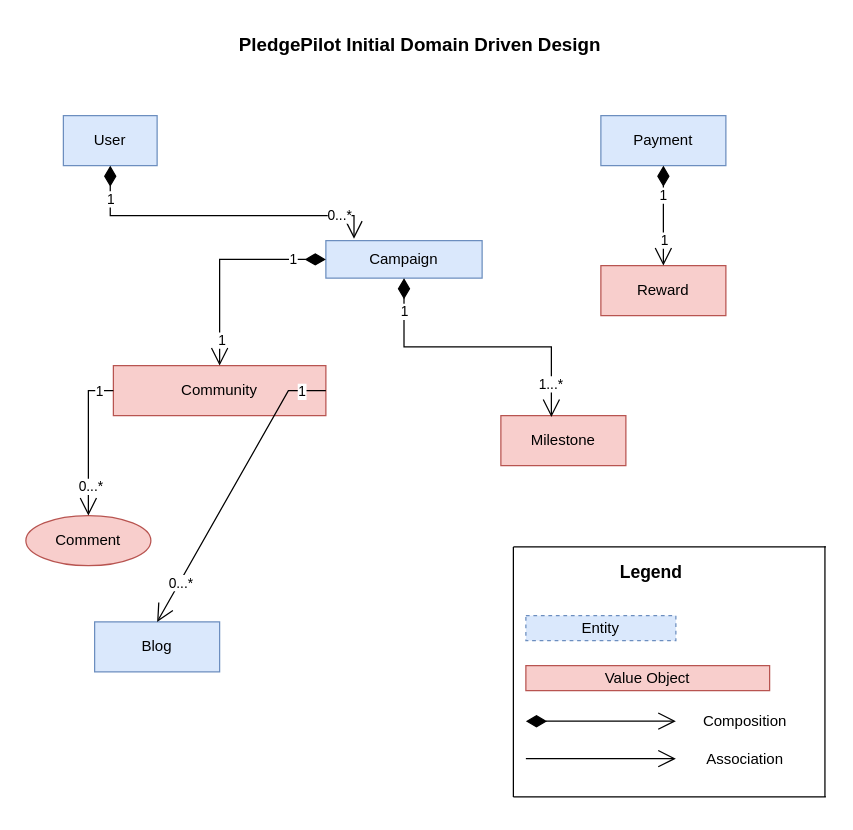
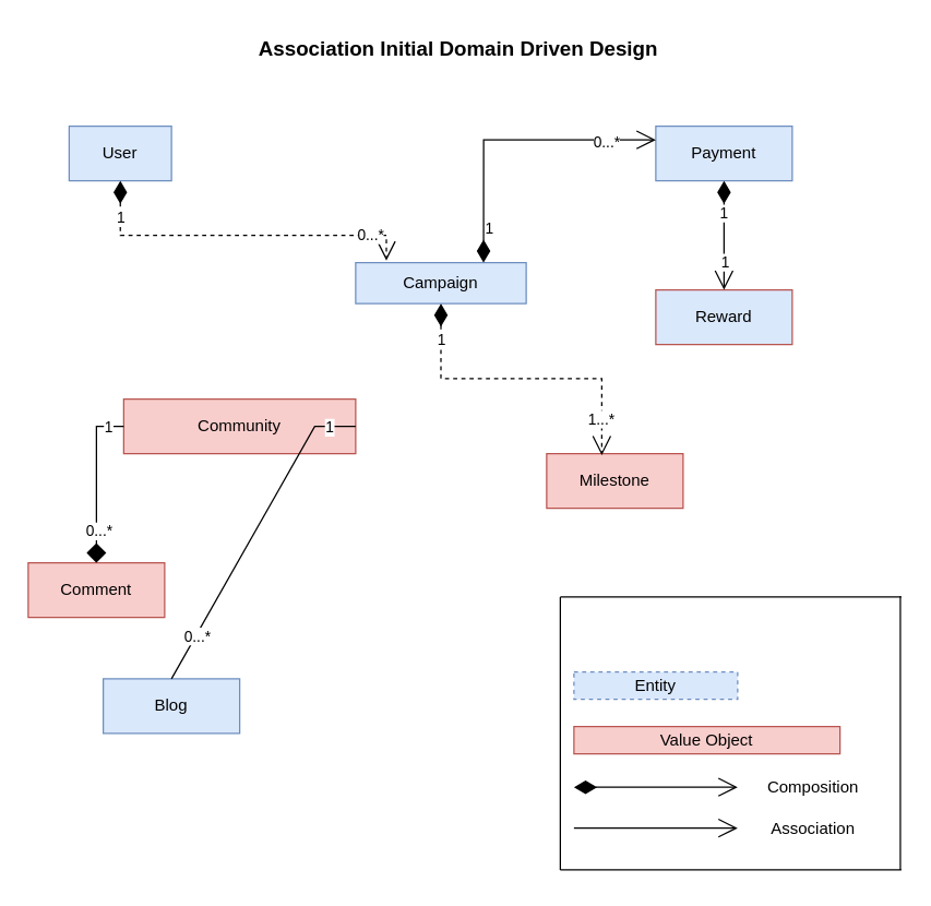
- <mxCell id="42" value="&lt;b&gt;&lt;font style=&quot;font-size: 15px;&quot;&gt;PledgePilot Initial Domain Driven Design&lt;/font&gt;&lt;/b&gt;" style="text;html=1;align=center;verticalAlign=middle;resizable=0;points=[];autosize=1;strokeColor=none;fillColor=none;" vertex="1" parent="1"><mxGeometry x="180" y="20" width="310" height="30" as="geometry" /></mxCell>
+ <mxCell id="42" value="&lt;b&gt;&lt;font style=&quot;font-size: 15px;&quot;&gt;Association Initial Domain Driven Design&lt;/font&gt;&lt;/b&gt;" style="text;html=1;align=center;verticalAlign=middle;resizable=0;points=[];autosize=1;strokeColor=none;fillColor=none;" vertex="1" parent="1"><mxGeometry x="180" y="20" width="310" height="30" as="geometry" /></mxCell>
+ <mxCell id="13" value="" style="endArrow=open;html=1;endSize=12;startArrow=diamondThin;startSize=14;startFill=1;edgeStyle=orthogonalEdgeStyle;align=left;verticalAlign=bottom;rounded=0;entryX=0;entryY=0.25;entryDx=0;entryDy=0;exitX=0.75;exitY=0;exitDx=0;exitDy=0;" edge="1" parent="1" source="3" target="4"><mxGeometry x="-1" y="3" relative="1" as="geometry"><mxPoint x="335" y="152" as="sourcePoint" /><mxPoint x="440" y="282" as="targetPoint" /><mxPoint as="offset" /></mxGeometry></mxCell>
+ <mxCell id="14" value="1" style="edgeLabel;html=1;align=center;verticalAlign=middle;resizable=0;points=[];" vertex="1" connectable="0" parent="13"><mxGeometry x="-0.76" y="-4" relative="1" as="geometry"><mxPoint as="offset" /></mxGeometry></mxCell>
+ <mxCell id="15" value="0...*" style="edgeLabel;html=1;align=center;verticalAlign=middle;resizable=0;points=[];" vertex="1" connectable="0" parent="13"><mxGeometry x="0.666" y="-1" relative="1" as="geometry"><mxPoint as="offset" /></mxGeometry></mxCell>
- <mxCell id="10" value="" style="endArrow=open;html=1;endSize=12;startArrow=diamondThin;startSize=14;startFill=1;edgeStyle=orthogonalEdgeStyle;align=left;verticalAlign=bottom;rounded=0;entryX=0.18;entryY=-0.05;entryDx=0;entryDy=0;entryPerimeter=0;exitX=0.5;exitY=1;exitDx=0;exitDy=0;" edge="1" parent="1" source="2" target="3"><mxGeometry x="-1" y="3" relative="1" as="geometry"><mxPoint x="90" y="172" as="sourcePoint" /><mxPoint x="250" y="172" as="targetPoint" /><Array as="points"><mxPoint x="100" y="172" /><mxPoint x="278" y="172" /></Array></mxGeometry></mxCell>
+ <mxCell id="10" value="" style="endArrow=open;html=1;endSize=12;startArrow=diamondThin;startSize=14;startFill=1;edgeStyle=orthogonalEdgeStyle;align=left;verticalAlign=bottom;rounded=0;entryX=0.18;entryY=-0.05;entryDx=0;entryDy=0;entryPerimeter=0;exitX=0.5;exitY=1;exitDx=0;exitDy=0;dashed=1;" edge="1" parent="1" source="2" target="3"><mxGeometry x="-1" y="3" relative="1" as="geometry"><mxPoint x="90" y="172" as="sourcePoint" /><mxPoint x="250" y="172" as="targetPoint" /><Array as="points"><mxPoint x="100" y="172" /><mxPoint x="278" y="172" /></Array></mxGeometry></mxCell>
- <mxCell id="16" value="" style="endArrow=open;html=1;endSize=12;startArrow=diamondThin;startSize=14;startFill=1;edgeStyle=orthogonalEdgeStyle;align=left;verticalAlign=bottom;rounded=0;exitX=0;exitY=0.5;exitDx=0;exitDy=0;entryX=0.5;entryY=0;entryDx=0;entryDy=0;" edge="1" parent="1" source="3" target="5"><mxGeometry x="-1" y="3" relative="1" as="geometry"><mxPoint x="280" y="282" as="sourcePoint" /><mxPoint x="440" y="282" as="targetPoint" /></mxGeometry></mxCell>
- <mxCell id="17" value="1" style="edgeLabel;html=1;align=center;verticalAlign=middle;resizable=0;points=[];" vertex="1" connectable="0" parent="16"><mxGeometry x="-0.678" y="-1" relative="1" as="geometry"><mxPoint as="offset" /></mxGeometry></mxCell>
- <mxCell id="18" value="1" style="edgeLabel;html=1;align=center;verticalAlign=middle;resizable=0;points=[];" vertex="1" connectable="0" parent="16"><mxGeometry x="0.748" y="1" relative="1" as="geometry"><mxPoint as="offset" /></mxGeometry></mxCell>
- <mxCell id="6" value="Reward" style="whiteSpace=wrap;html=1;align=center;fillColor=#f8cecc;strokeColor=#b85450;" vertex="1" parent="1"><mxGeometry x="480" y="212" width="100" height="40" as="geometry" /></mxCell>
+ <mxCell id="6" value="Reward" style="whiteSpace=wrap;html=1;align=center;fillColor=#dae8fc;strokeColor=#b85450;" vertex="1" parent="1"><mxGeometry x="480" y="212" width="100" height="40" as="geometry" /></mxCell>
- <mxCell id="19" value="" style="endArrow=open;html=1;endSize=12;startArrow=diamondThin;startSize=14;startFill=1;edgeStyle=orthogonalEdgeStyle;align=left;verticalAlign=bottom;rounded=0;exitX=0.5;exitY=1;exitDx=0;exitDy=0;entryX=0.404;entryY=0.03;entryDx=0;entryDy=0;entryPerimeter=0;" edge="1" parent="1" source="3" target="7"><mxGeometry x="-1" y="3" relative="1" as="geometry"><mxPoint x="280" y="282" as="sourcePoint" /><mxPoint x="440" y="282" as="targetPoint" /></mxGeometry></mxCell>
+ <mxCell id="19" value="" style="endArrow=open;html=1;endSize=12;startArrow=diamondThin;startSize=14;startFill=1;edgeStyle=orthogonalEdgeStyle;align=left;verticalAlign=bottom;rounded=0;exitX=0.5;exitY=1;exitDx=0;exitDy=0;entryX=0.404;entryY=0.03;entryDx=0;entryDy=0;entryPerimeter=0;dashed=1;" edge="1" parent="1" source="3" target="7"><mxGeometry x="-1" y="3" relative="1" as="geometry"><mxPoint x="280" y="282" as="sourcePoint" /><mxPoint x="440" y="282" as="targetPoint" /></mxGeometry></mxCell>
- <mxCell id="25" value="" style="endArrow=open;endFill=1;endSize=12;html=1;rounded=0;exitX=0;exitY=0.5;exitDx=0;exitDy=0;entryX=0.5;entryY=0;entryDx=0;entryDy=0;" edge="1" parent="1" source="5" target="8"><mxGeometry width="160" relative="1" as="geometry"><mxPoint x="180" y="362" as="sourcePoint" /><mxPoint x="340" y="362" as="targetPoint" /><Array as="points"><mxPoint x="70" y="312" /></Array></mxGeometry></mxCell>
+ <mxCell id="25" value="" style="endArrow=diamond;endFill=1;endSize=12;html=1;rounded=0;exitX=0;exitY=0.5;exitDx=0;exitDy=0;entryX=0.5;entryY=0;entryDx=0;entryDy=0;" edge="1" parent="1" source="5" target="8"><mxGeometry width="160" relative="1" as="geometry"><mxPoint x="180" y="362" as="sourcePoint" /><mxPoint x="340" y="362" as="targetPoint" /><Array as="points"><mxPoint x="70" y="312" /></Array></mxGeometry></mxCell>
- <mxCell id="8" value="Comment" style="ellipse;whiteSpace=wrap;html=1;align=center;fillColor=#f8cecc;strokeColor=#b85450;" vertex="1" parent="1"><mxGeometry x="20" y="412" width="100" height="40" as="geometry" /></mxCell>
+ <mxCell id="8" value="Comment" style="whiteSpace=wrap;html=1;align=center;fillColor=#f8cecc;strokeColor=#b85450;" vertex="1" parent="1"><mxGeometry x="20" y="412" width="100" height="40" as="geometry" /></mxCell>
- <mxCell id="37" value="&lt;font style=&quot;font-size: 14px;&quot;&gt;&lt;b&gt;Legend&lt;/b&gt;&lt;/font&gt;" style="text;html=1;align=center;verticalAlign=middle;resizable=0;points=[];autosize=1;strokeColor=none;fillColor=none;strokeWidth=4;" vertex="1" parent="1"><mxGeometry x="485" y="442" width="70" height="30" as="geometry" /></mxCell>
- <mxCell id="28" value="" style="endArrow=open;endFill=1;endSize=12;html=1;rounded=0;exitX=1;exitY=0.5;exitDx=0;exitDy=0;entryX=0.5;entryY=0;entryDx=0;entryDy=0;" edge="1" parent="1" source="5" target="9"><mxGeometry width="160" relative="1" as="geometry"><mxPoint x="180" y="362" as="sourcePoint" /><mxPoint x="340" y="362" as="targetPoint" /><Array as="points"><mxPoint x="230" y="312" /></Array></mxGeometry></mxCell>
+ <mxCell id="28" value="" style="endArrow=none;endFill=1;endSize=12;html=1;rounded=0;exitX=1;exitY=0.5;exitDx=0;exitDy=0;entryX=0.5;entryY=0;entryDx=0;entryDy=0;" edge="1" parent="1" source="5" target="9"><mxGeometry width="160" relative="1" as="geometry"><mxPoint x="180" y="362" as="sourcePoint" /><mxPoint x="340" y="362" as="targetPoint" /><Array as="points"><mxPoint x="230" y="312" /></Array></mxGeometry></mxCell>
